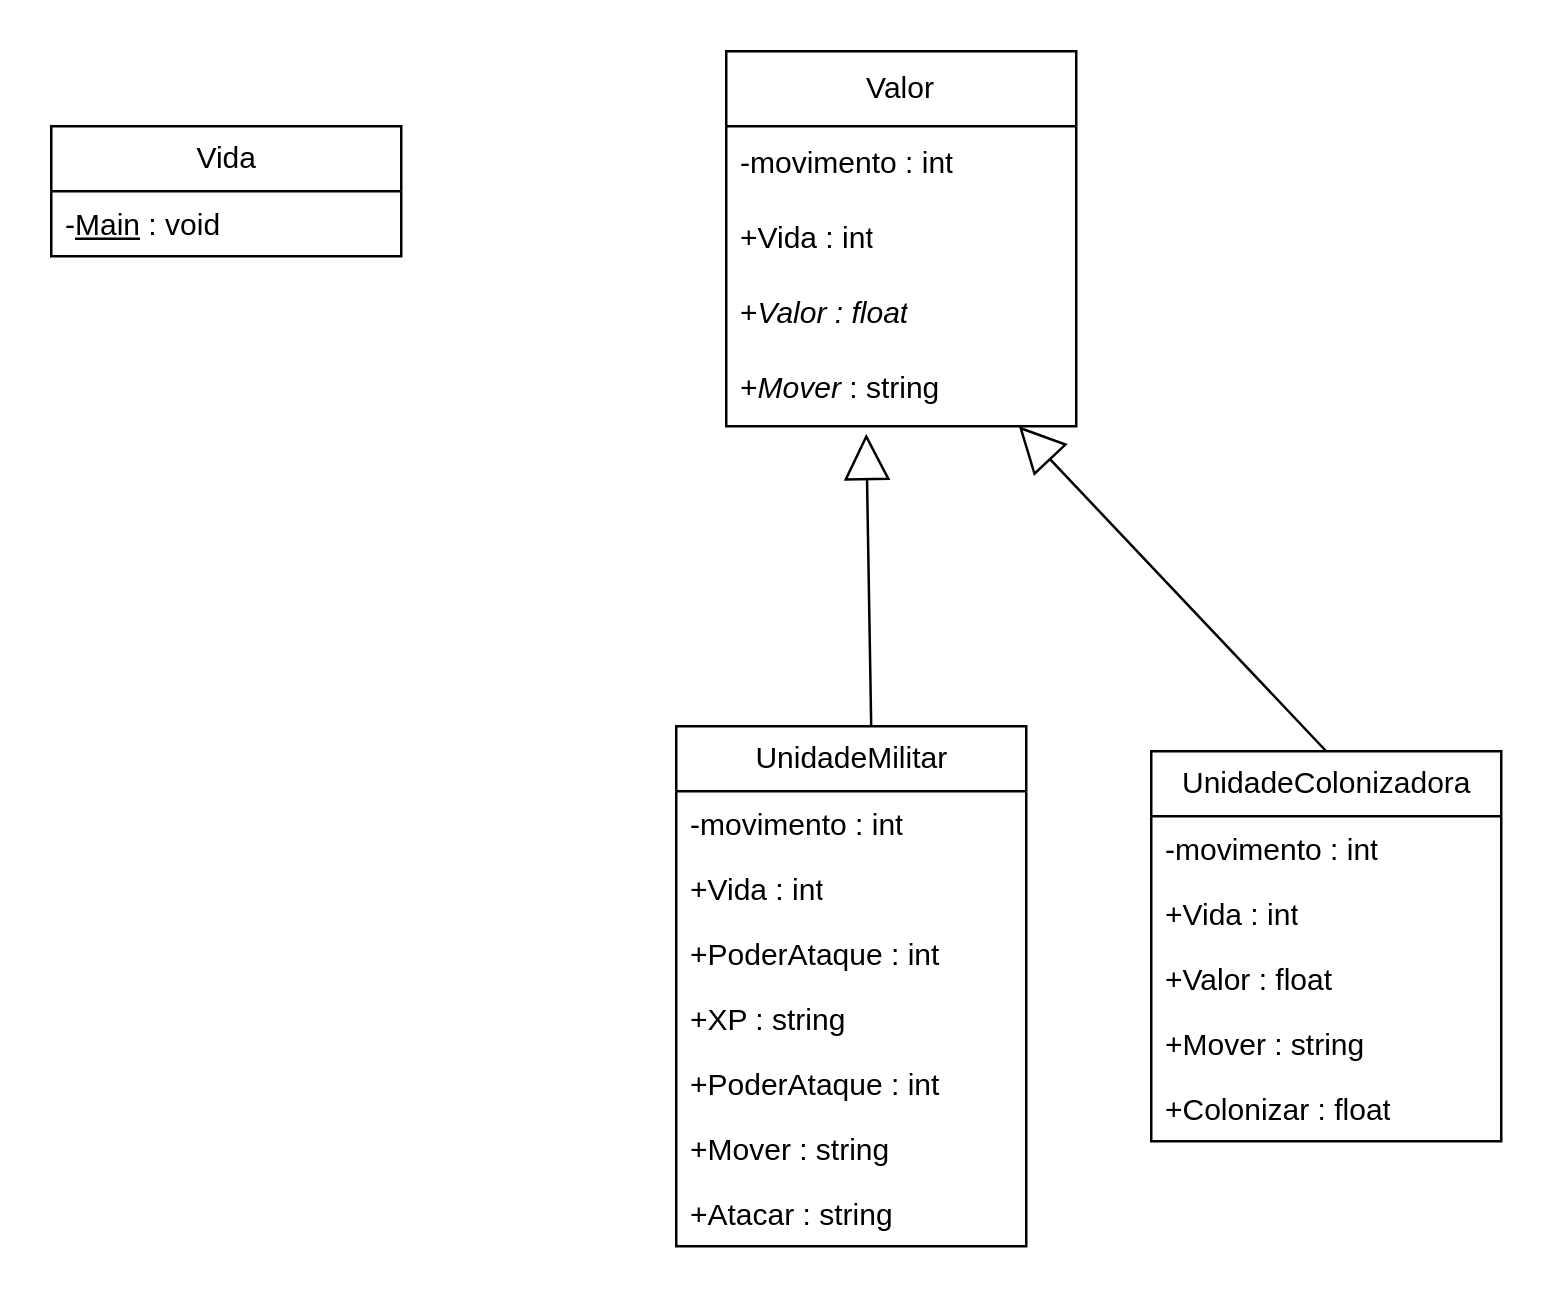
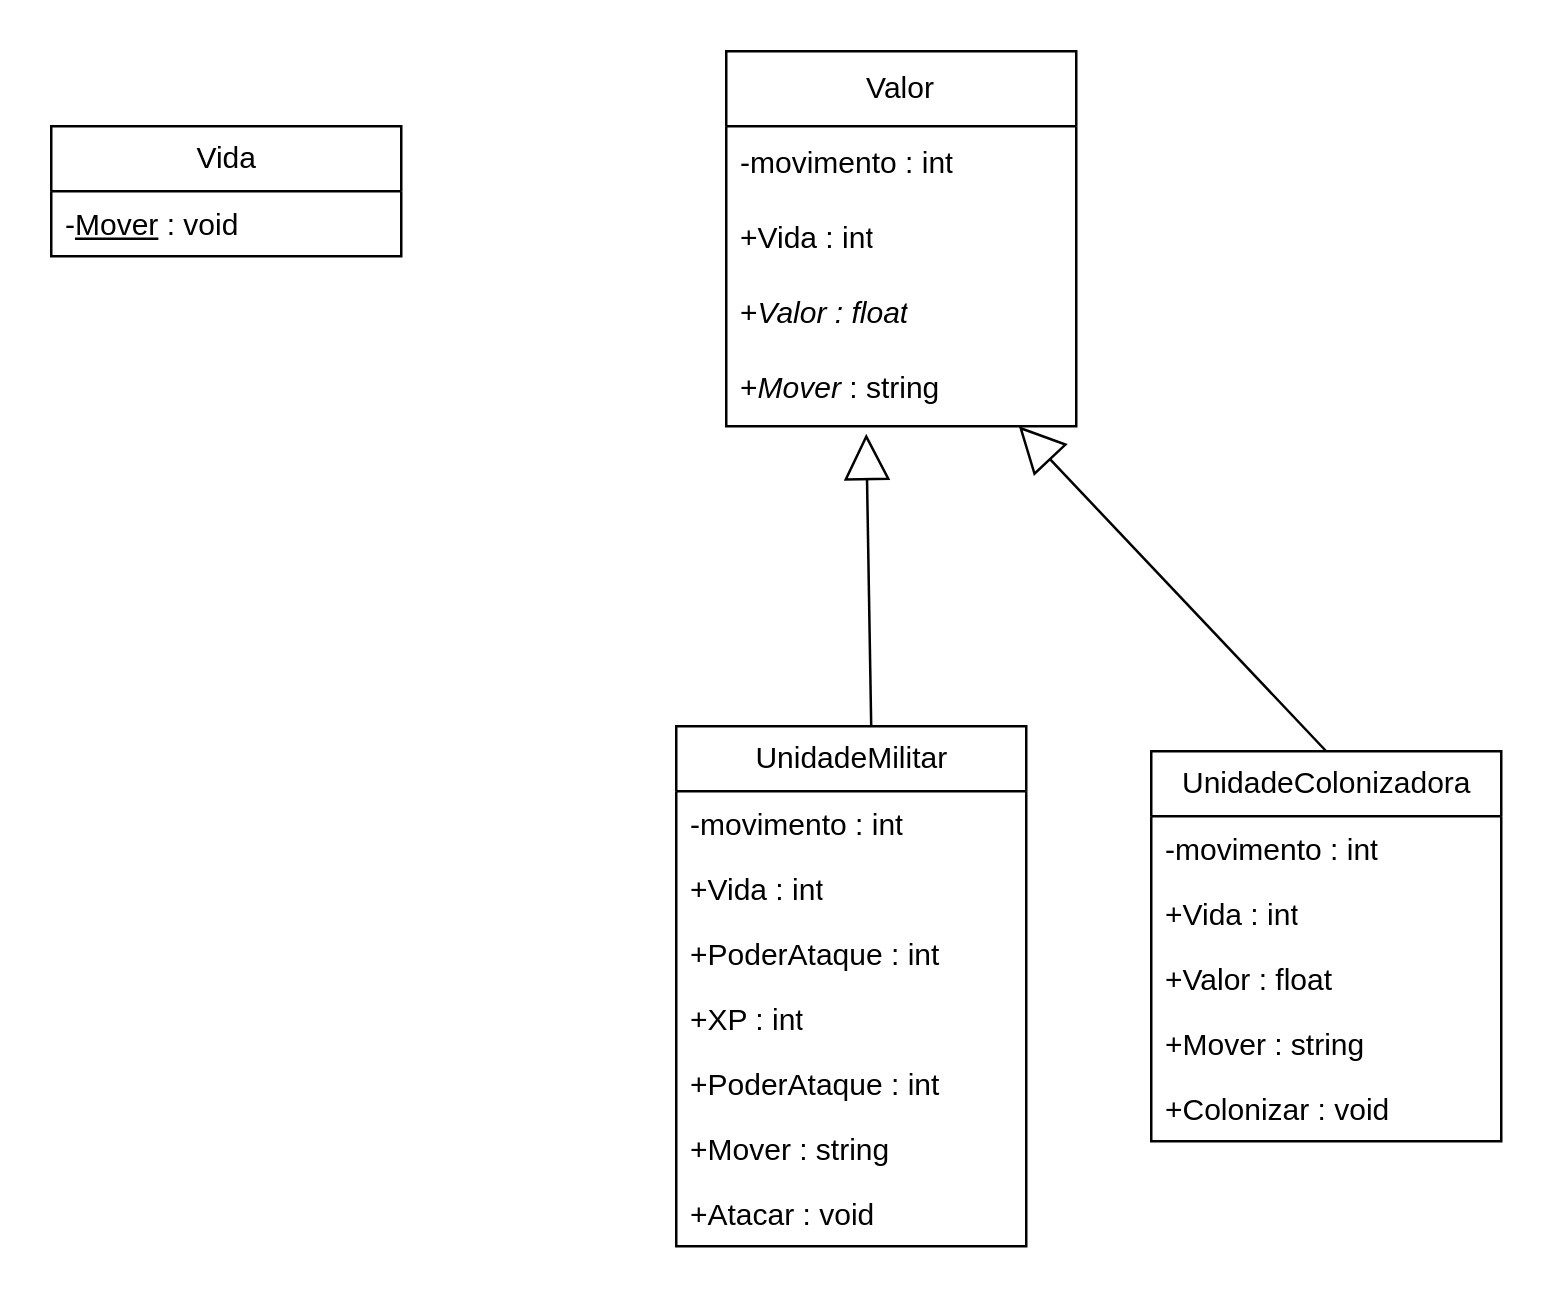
- <mxCell id="22" value="-&lt;u&gt;Main&lt;/u&gt; : void" style="text;strokeColor=none;fillColor=none;align=left;verticalAlign=top;spacingLeft=4;spacingRight=4;overflow=hidden;rotatable=0;points=[[0,0.5],[1,0.5]];portConstraint=eastwest;whiteSpace=wrap;html=1;" vertex="1" parent="21"><mxGeometry y="26" width="140" height="26" as="geometry" /></mxCell>
+ <mxCell id="22" value="-&lt;u&gt;Mover&lt;/u&gt; : void" style="text;strokeColor=none;fillColor=none;align=left;verticalAlign=top;spacingLeft=4;spacingRight=4;overflow=hidden;rotatable=0;points=[[0,0.5],[1,0.5]];portConstraint=eastwest;whiteSpace=wrap;html=1;" vertex="1" parent="21"><mxGeometry y="26" width="140" height="26" as="geometry" /></mxCell>
- <mxCell id="17" value="+XP : string" style="text;strokeColor=none;fillColor=none;align=left;verticalAlign=top;spacingLeft=4;spacingRight=4;overflow=hidden;rotatable=0;points=[[0,0.5],[1,0.5]];portConstraint=eastwest;whiteSpace=wrap;html=1;" vertex="1" parent="13"><mxGeometry y="104" width="140" height="26" as="geometry" /></mxCell>
+ <mxCell id="17" value="+XP : int" style="text;strokeColor=none;fillColor=none;align=left;verticalAlign=top;spacingLeft=4;spacingRight=4;overflow=hidden;rotatable=0;points=[[0,0.5],[1,0.5]];portConstraint=eastwest;whiteSpace=wrap;html=1;" vertex="1" parent="13"><mxGeometry y="104" width="140" height="26" as="geometry" /></mxCell>
- <mxCell id="12" value="+Colonizar : float" style="text;strokeColor=none;fillColor=none;align=left;verticalAlign=top;spacingLeft=4;spacingRight=4;overflow=hidden;rotatable=0;points=[[0,0.5],[1,0.5]];portConstraint=eastwest;whiteSpace=wrap;html=1;" vertex="1" parent="7"><mxGeometry y="130" width="140" height="26" as="geometry" /></mxCell>
+ <mxCell id="12" value="+Colonizar : void" style="text;strokeColor=none;fillColor=none;align=left;verticalAlign=top;spacingLeft=4;spacingRight=4;overflow=hidden;rotatable=0;points=[[0,0.5],[1,0.5]];portConstraint=eastwest;whiteSpace=wrap;html=1;" vertex="1" parent="7"><mxGeometry y="130" width="140" height="26" as="geometry" /></mxCell>
- <mxCell id="20" value="+Atacar : string" style="text;strokeColor=none;fillColor=none;align=left;verticalAlign=top;spacingLeft=4;spacingRight=4;overflow=hidden;rotatable=0;points=[[0,0.5],[1,0.5]];portConstraint=eastwest;whiteSpace=wrap;html=1;" vertex="1" parent="13"><mxGeometry y="182" width="140" height="26" as="geometry" /></mxCell>
+ <mxCell id="20" value="+Atacar : void" style="text;strokeColor=none;fillColor=none;align=left;verticalAlign=top;spacingLeft=4;spacingRight=4;overflow=hidden;rotatable=0;points=[[0,0.5],[1,0.5]];portConstraint=eastwest;whiteSpace=wrap;html=1;" vertex="1" parent="13"><mxGeometry y="182" width="140" height="26" as="geometry" /></mxCell>
